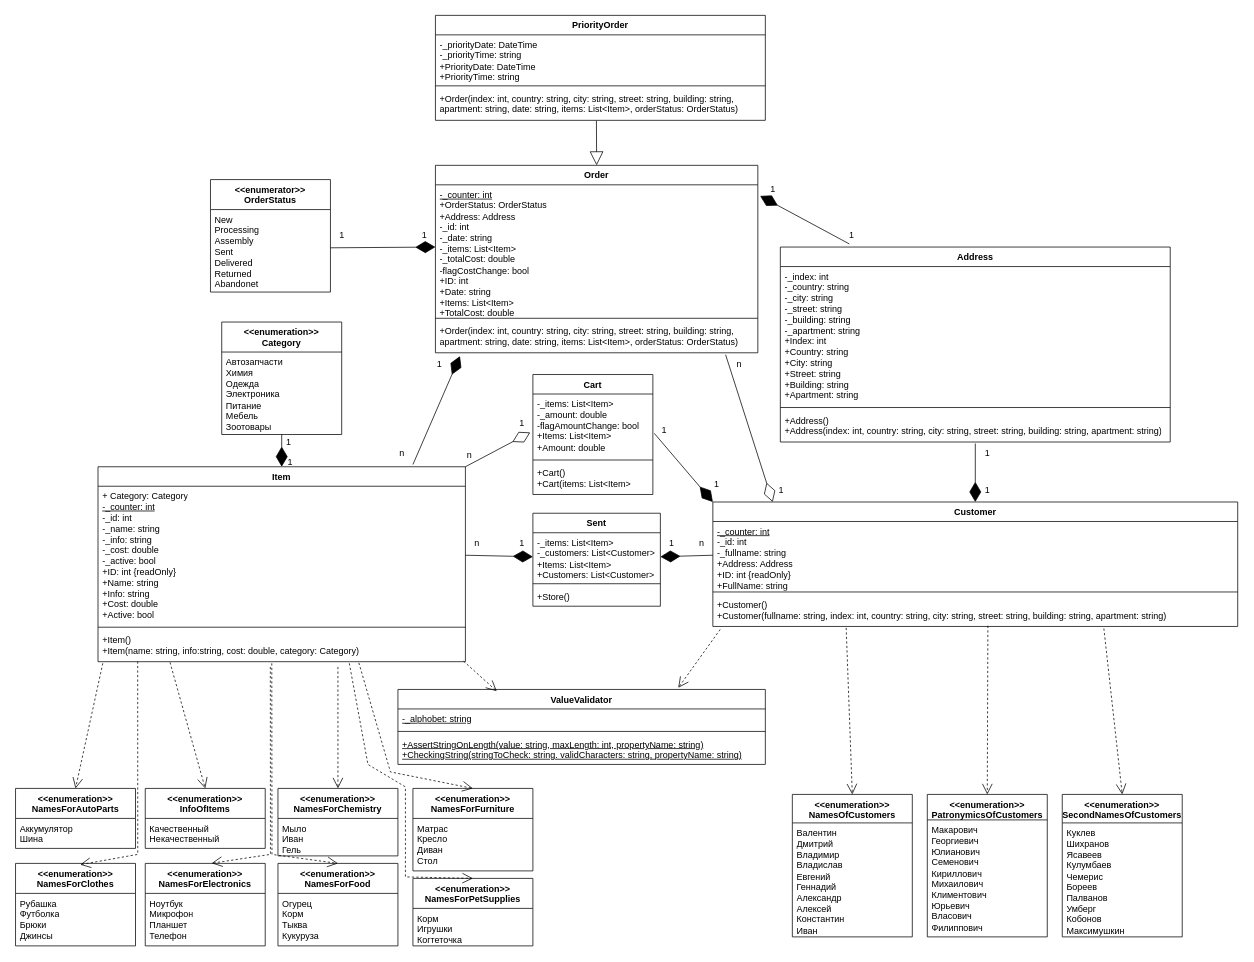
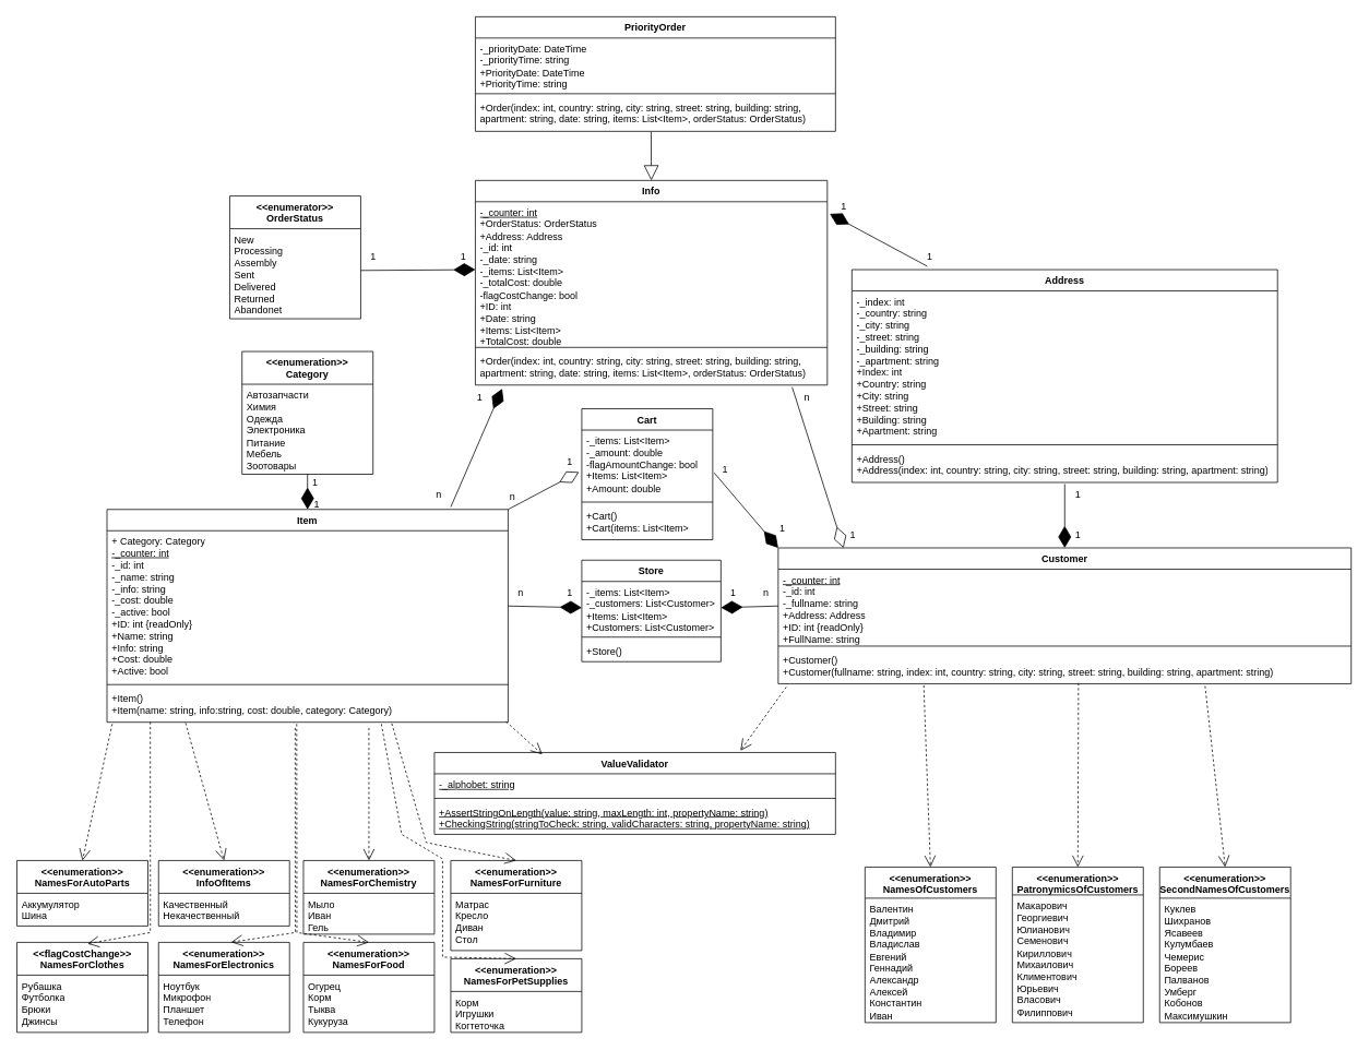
- <mxCell id="62" value="Order" style="swimlane;fontStyle=1;align=center;verticalAlign=top;childLayout=stackLayout;horizontal=1;startSize=26;horizontalStack=0;resizeParent=1;resizeParentMax=0;resizeLast=0;collapsible=1;marginBottom=0;whiteSpace=wrap;html=1;" parent="1" vertex="1"><mxGeometry x="580" y="220" width="430" height="250" as="geometry" /></mxCell>
+ <mxCell id="62" value="Info" style="swimlane;fontStyle=1;align=center;verticalAlign=top;childLayout=stackLayout;horizontal=1;startSize=26;horizontalStack=0;resizeParent=1;resizeParentMax=0;resizeLast=0;collapsible=1;marginBottom=0;whiteSpace=wrap;html=1;" parent="1" vertex="1"><mxGeometry x="580" y="220" width="430" height="250" as="geometry" /></mxCell>
- <mxCell id="24" value="Sent" style="swimlane;fontStyle=1;align=center;verticalAlign=top;childLayout=stackLayout;horizontal=1;startSize=26;horizontalStack=0;resizeParent=1;resizeParentMax=0;resizeLast=0;collapsible=1;marginBottom=0;whiteSpace=wrap;html=1;" parent="1" vertex="1"><mxGeometry x="710" y="684" width="170" height="124" as="geometry" /></mxCell>
+ <mxCell id="24" value="Store" style="swimlane;fontStyle=1;align=center;verticalAlign=top;childLayout=stackLayout;horizontal=1;startSize=26;horizontalStack=0;resizeParent=1;resizeParentMax=0;resizeLast=0;collapsible=1;marginBottom=0;whiteSpace=wrap;html=1;" parent="1" vertex="1"><mxGeometry x="710" y="684" width="170" height="124" as="geometry" /></mxCell>
- <mxCell id="43" value="&amp;lt;&amp;lt;enumeration&amp;gt;&amp;gt;&lt;div&gt;NamesForClothes&lt;/div&gt;" style="swimlane;fontStyle=1;align=center;verticalAlign=top;childLayout=stackLayout;horizontal=1;startSize=40;horizontalStack=0;resizeParent=1;resizeParentMax=0;resizeLast=0;collapsible=1;marginBottom=0;whiteSpace=wrap;html=1;" parent="1" vertex="1"><mxGeometry x="20" y="1151" width="160" height="110" as="geometry" /></mxCell>
+ <mxCell id="43" value="&amp;lt;&amp;lt;flagCostChange&amp;gt;&amp;gt;&lt;div&gt;NamesForClothes&lt;/div&gt;" style="swimlane;fontStyle=1;align=center;verticalAlign=top;childLayout=stackLayout;horizontal=1;startSize=40;horizontalStack=0;resizeParent=1;resizeParentMax=0;resizeLast=0;collapsible=1;marginBottom=0;whiteSpace=wrap;html=1;" parent="1" vertex="1"><mxGeometry x="20" y="1151" width="160" height="110" as="geometry" /></mxCell>
